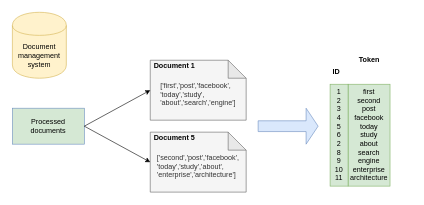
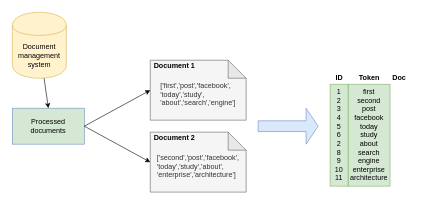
- <mxCell id="9" value="&lt;b&gt;Token&lt;/b&gt;" style="text;html=1;align=center;verticalAlign=middle;resizable=0;points=[];;autosize=1;" vertex="1" parent="1"><mxGeometry x="590" y="90" width="50" height="20" as="geometry" /></mxCell>
+ <mxCell id="9" value="&lt;b&gt;Token&lt;/b&gt;" style="text;html=1;align=center;verticalAlign=middle;resizable=0;points=[];;autosize=1;" vertex="1" parent="1"><mxGeometry x="590" y="120" width="50" height="20" as="geometry" /></mxCell>
- <mxCell id="8" value="&lt;b&gt;ID&lt;/b&gt;" style="text;html=1;align=center;verticalAlign=middle;resizable=0;points=[];;autosize=1;" vertex="1" parent="1"><mxGeometry x="545" y="110" width="30" height="20" as="geometry" /></mxCell>
+ <mxCell id="8" value="&lt;b&gt;ID&lt;/b&gt;" style="text;html=1;align=center;verticalAlign=middle;resizable=0;points=[];;autosize=1;" vertex="1" parent="1"><mxGeometry x="550" y="120" width="30" height="20" as="geometry" /></mxCell>
+ <mxCell id="10" value="&lt;b&gt;Doc&lt;/b&gt;" style="text;html=1;align=center;verticalAlign=middle;resizable=0;points=[];;autosize=1;" vertex="1" parent="1"><mxGeometry x="645" y="120" width="40" height="20" as="geometry" /></mxCell>
+ <mxCell id="16" value="" style="endArrow=classic;html=1;entryX=0.5;entryY=0;entryDx=0;entryDy=0;" edge="1" parent="1" source="13" target="12"><mxGeometry width="50" height="50" relative="1" as="geometry"><mxPoint x="20" y="400" as="sourcePoint" /><mxPoint x="70" y="350" as="targetPoint" /></mxGeometry></mxCell>
- <mxCell id="5" value="&lt;b&gt;Document 5&lt;/b&gt;" style="text;html=1;align=center;verticalAlign=middle;resizable=0;points=[];;autosize=1;" parent="1" vertex="1"><mxGeometry x="250" y="220" width="80" height="20" as="geometry" /></mxCell>
+ <mxCell id="5" value="&lt;b&gt;Document 2&lt;/b&gt;" style="text;html=1;align=center;verticalAlign=middle;resizable=0;points=[];;autosize=1;" parent="1" vertex="1"><mxGeometry x="250" y="220" width="80" height="20" as="geometry" /></mxCell>
